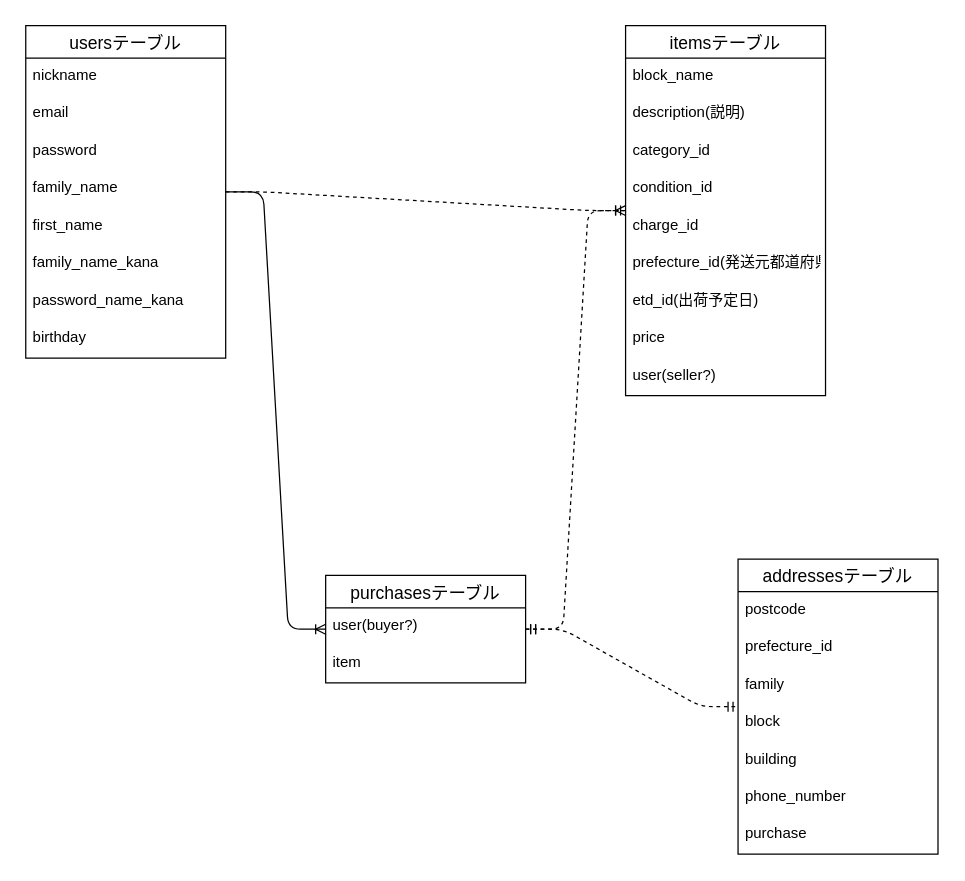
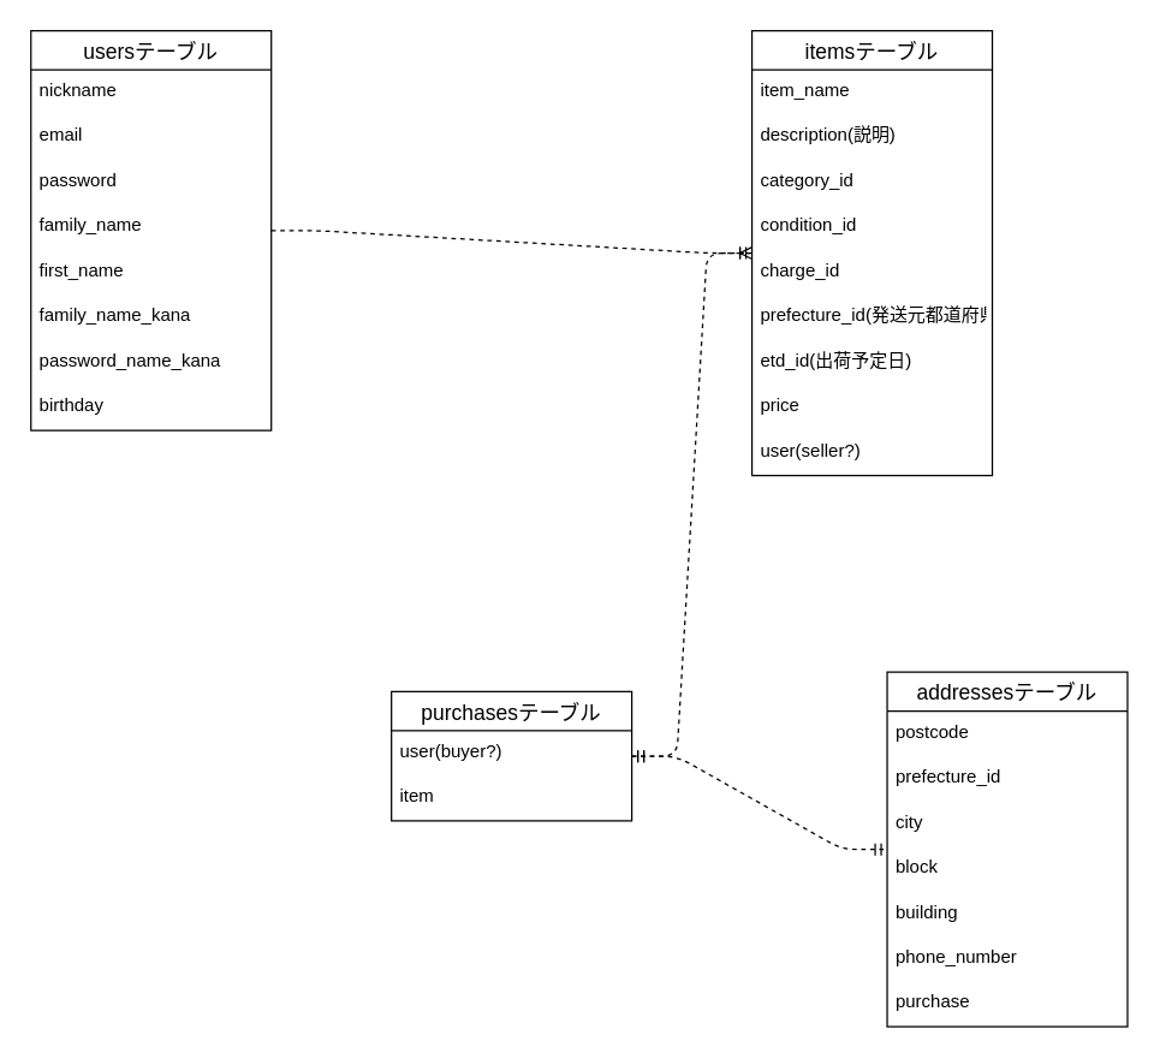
- <mxCell id="12" value="block_name" style="text;strokeColor=none;fillColor=none;spacingLeft=4;spacingRight=4;overflow=hidden;rotatable=0;points=[[0,0.5],[1,0.5]];portConstraint=eastwest;fontSize=12;" vertex="1" parent="11"><mxGeometry y="26" width="160" height="30" as="geometry" /></mxCell>
+ <mxCell id="12" value="item_name" style="text;strokeColor=none;fillColor=none;spacingLeft=4;spacingRight=4;overflow=hidden;rotatable=0;points=[[0,0.5],[1,0.5]];portConstraint=eastwest;fontSize=12;" vertex="1" parent="11"><mxGeometry y="26" width="160" height="30" as="geometry" /></mxCell>
- <mxCell id="35" value="" style="edgeStyle=entityRelationEdgeStyle;fontSize=12;html=1;endArrow=ERoneToMany;" edge="1" parent="1" source="2" target="21"><mxGeometry width="100" height="100" relative="1" as="geometry"><mxPoint x="390" y="380" as="sourcePoint" /><mxPoint x="490" y="280" as="targetPoint" /></mxGeometry></mxCell>
- <mxCell id="27" value="family" style="text;strokeColor=none;fillColor=none;spacingLeft=4;spacingRight=4;overflow=hidden;rotatable=0;points=[[0,0.5],[1,0.5]];portConstraint=eastwest;fontSize=12;" vertex="1" parent="24"><mxGeometry y="86" width="160" height="30" as="geometry" /></mxCell>
+ <mxCell id="27" value="city" style="text;strokeColor=none;fillColor=none;spacingLeft=4;spacingRight=4;overflow=hidden;rotatable=0;points=[[0,0.5],[1,0.5]];portConstraint=eastwest;fontSize=12;" vertex="1" parent="24"><mxGeometry y="86" width="160" height="30" as="geometry" /></mxCell>
